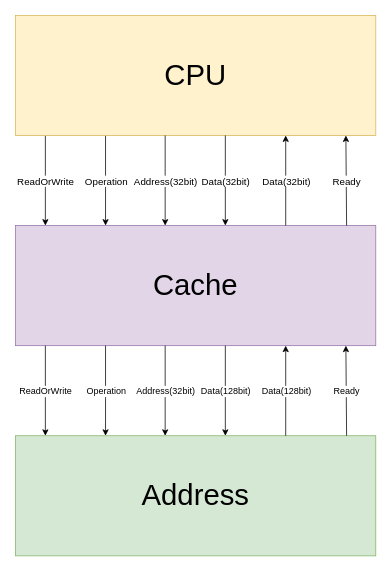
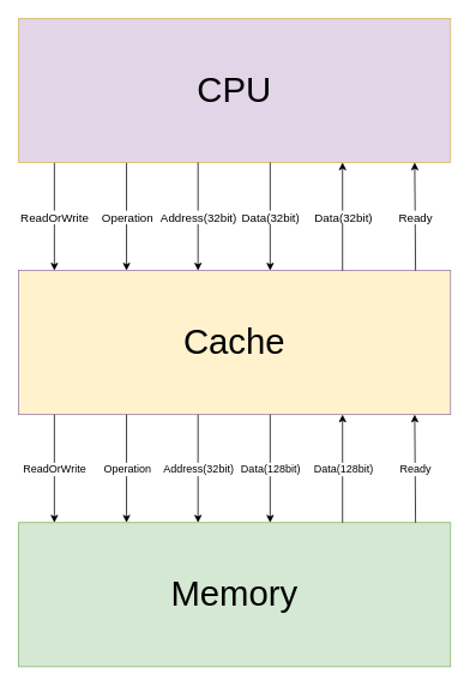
- <mxCell id="6" value="CPU" style="rounded=0;whiteSpace=wrap;html=1;fillColor=#fff2cc;strokeColor=#d6b656;fontSize=39;" vertex="1" parent="1"><mxGeometry x="20" y="20" width="480" height="160" as="geometry" /></mxCell>
+ <mxCell id="6" value="CPU" style="rounded=0;whiteSpace=wrap;html=1;fillColor=#e1d5e7;strokeColor=#d6b656;fontSize=39;" vertex="1" parent="1"><mxGeometry x="20" y="20" width="480" height="160" as="geometry" /></mxCell>
- <mxCell id="7" value="Cache" style="rounded=0;whiteSpace=wrap;html=1;fillColor=#e1d5e7;strokeColor=#9673a6;fontSize=39;" vertex="1" parent="1"><mxGeometry x="20" y="300" width="480" height="160" as="geometry" /></mxCell>
+ <mxCell id="7" value="Cache" style="rounded=0;whiteSpace=wrap;html=1;fillColor=#fff2cc;strokeColor=#9673a6;fontSize=39;" vertex="1" parent="1"><mxGeometry x="20" y="300" width="480" height="160" as="geometry" /></mxCell>
- <mxCell id="20" value="Address" style="rounded=0;whiteSpace=wrap;html=1;fillColor=#d5e8d4;strokeColor=#82b366;fontSize=39;" vertex="1" parent="1"><mxGeometry x="20" y="580" width="480" height="160" as="geometry" /></mxCell>
+ <mxCell id="20" value="Memory" style="rounded=0;whiteSpace=wrap;html=1;fillColor=#d5e8d4;strokeColor=#82b366;fontSize=39;" vertex="1" parent="1"><mxGeometry x="20" y="580" width="480" height="160" as="geometry" /></mxCell>
